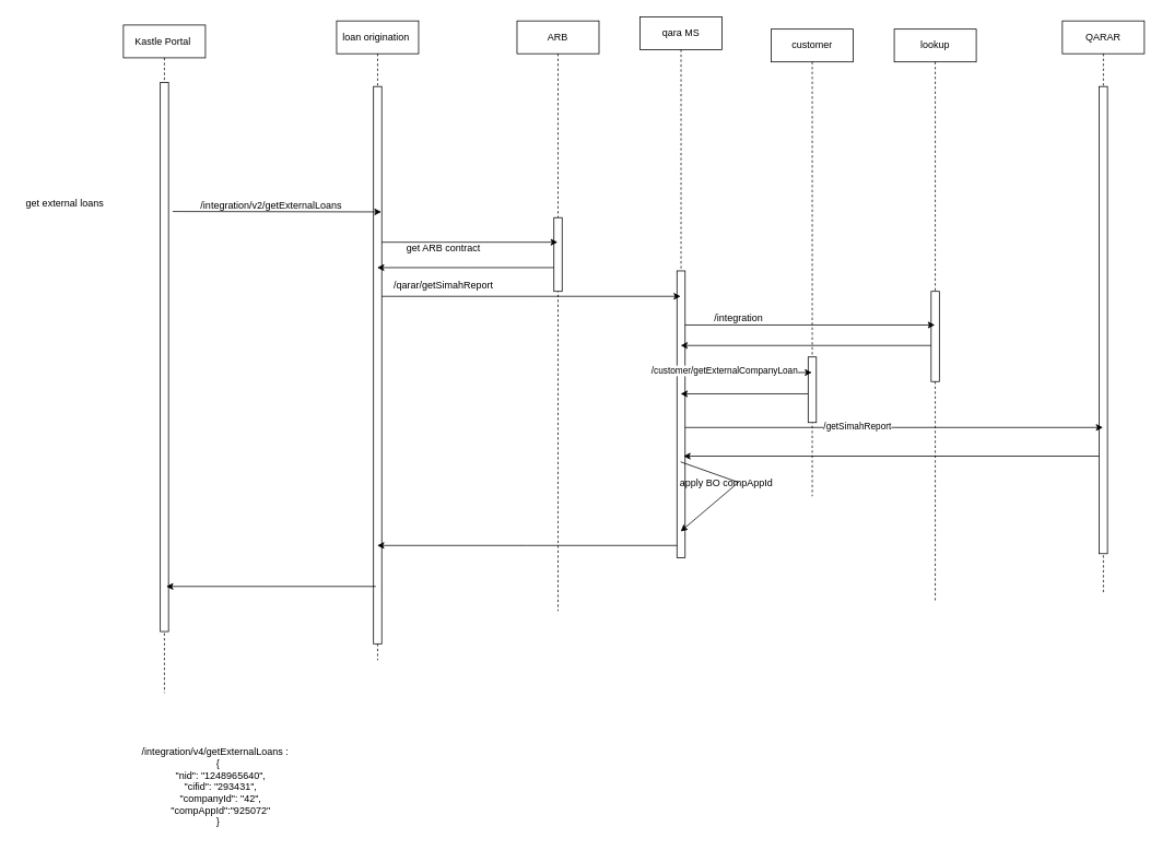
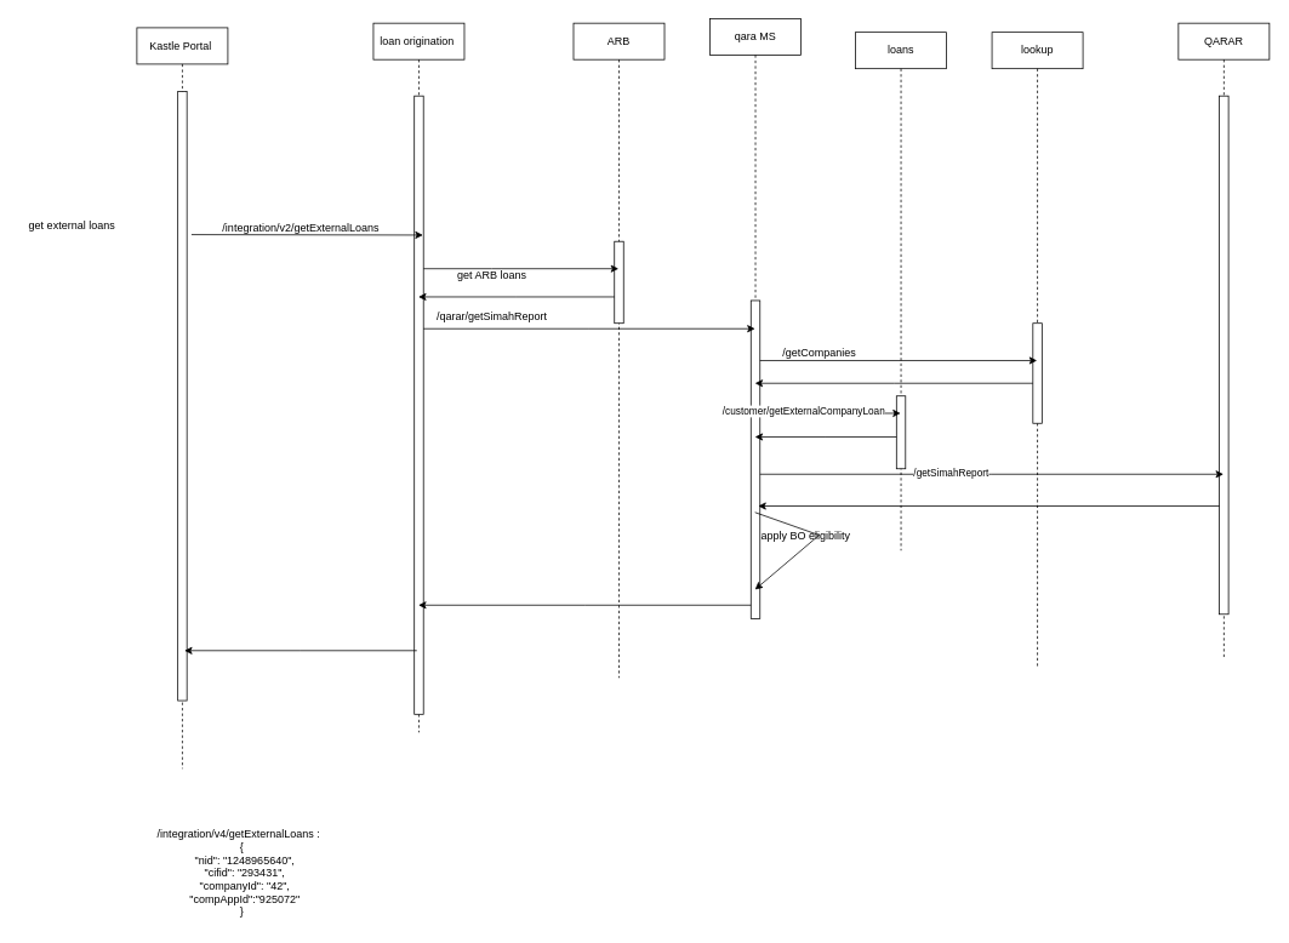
- <mxCell id="13" value="customer" style="shape=umlLifeline;perimeter=lifelinePerimeter;whiteSpace=wrap;html=1;container=0;dropTarget=0;collapsible=0;recursiveResize=0;outlineConnect=0;portConstraint=eastwest;newEdgeStyle={&quot;edgeStyle&quot;:&quot;elbowEdgeStyle&quot;,&quot;elbow&quot;:&quot;vertical&quot;,&quot;curved&quot;:0,&quot;rounded&quot;:0};" parent="1" vertex="1"><mxGeometry x="940" y="35" width="100" height="570" as="geometry" /></mxCell>
+ <mxCell id="13" value="loans" style="shape=umlLifeline;perimeter=lifelinePerimeter;whiteSpace=wrap;html=1;container=0;dropTarget=0;collapsible=0;recursiveResize=0;outlineConnect=0;portConstraint=eastwest;newEdgeStyle={&quot;edgeStyle&quot;:&quot;elbowEdgeStyle&quot;,&quot;elbow&quot;:&quot;vertical&quot;,&quot;curved&quot;:0,&quot;rounded&quot;:0};" parent="1" vertex="1"><mxGeometry x="940" y="35" width="100" height="570" as="geometry" /></mxCell>
- <mxCell id="20" value="get ARB contract" style="text;html=1;align=center;verticalAlign=middle;resizable=0;points=[];autosize=1;strokeColor=none;fillColor=none;" parent="1" vertex="1"><mxGeometry x="485" y="287" width="110" height="30" as="geometry" /></mxCell>
+ <mxCell id="20" value="get ARB loans" style="text;html=1;align=center;verticalAlign=middle;resizable=0;points=[];autosize=1;strokeColor=none;fillColor=none;" parent="1" vertex="1"><mxGeometry x="485" y="287" width="110" height="30" as="geometry" /></mxCell>
- <mxCell id="25" value="/integration" style="text;html=1;align=center;verticalAlign=middle;resizable=0;points=[];autosize=1;strokeColor=none;fillColor=none;" parent="1" vertex="1"><mxGeometry x="850" y="373" width="100" height="30" as="geometry" /></mxCell>
+ <mxCell id="25" value="/getCompanies" style="text;html=1;align=center;verticalAlign=middle;resizable=0;points=[];autosize=1;strokeColor=none;fillColor=none;" parent="1" vertex="1"><mxGeometry x="850" y="373" width="100" height="30" as="geometry" /></mxCell>
- <mxCell id="30" value="apply BO compAppId" style="text;html=1;align=center;verticalAlign=middle;resizable=0;points=[];autosize=1;strokeColor=none;fillColor=none;" parent="1" vertex="1"><mxGeometry x="825" y="574" width="120" height="30" as="geometry" /></mxCell>
+ <mxCell id="30" value="apply BO eligibility" style="text;html=1;align=center;verticalAlign=middle;resizable=0;points=[];autosize=1;strokeColor=none;fillColor=none;" parent="1" vertex="1"><mxGeometry x="825" y="574" width="120" height="30" as="geometry" /></mxCell>
